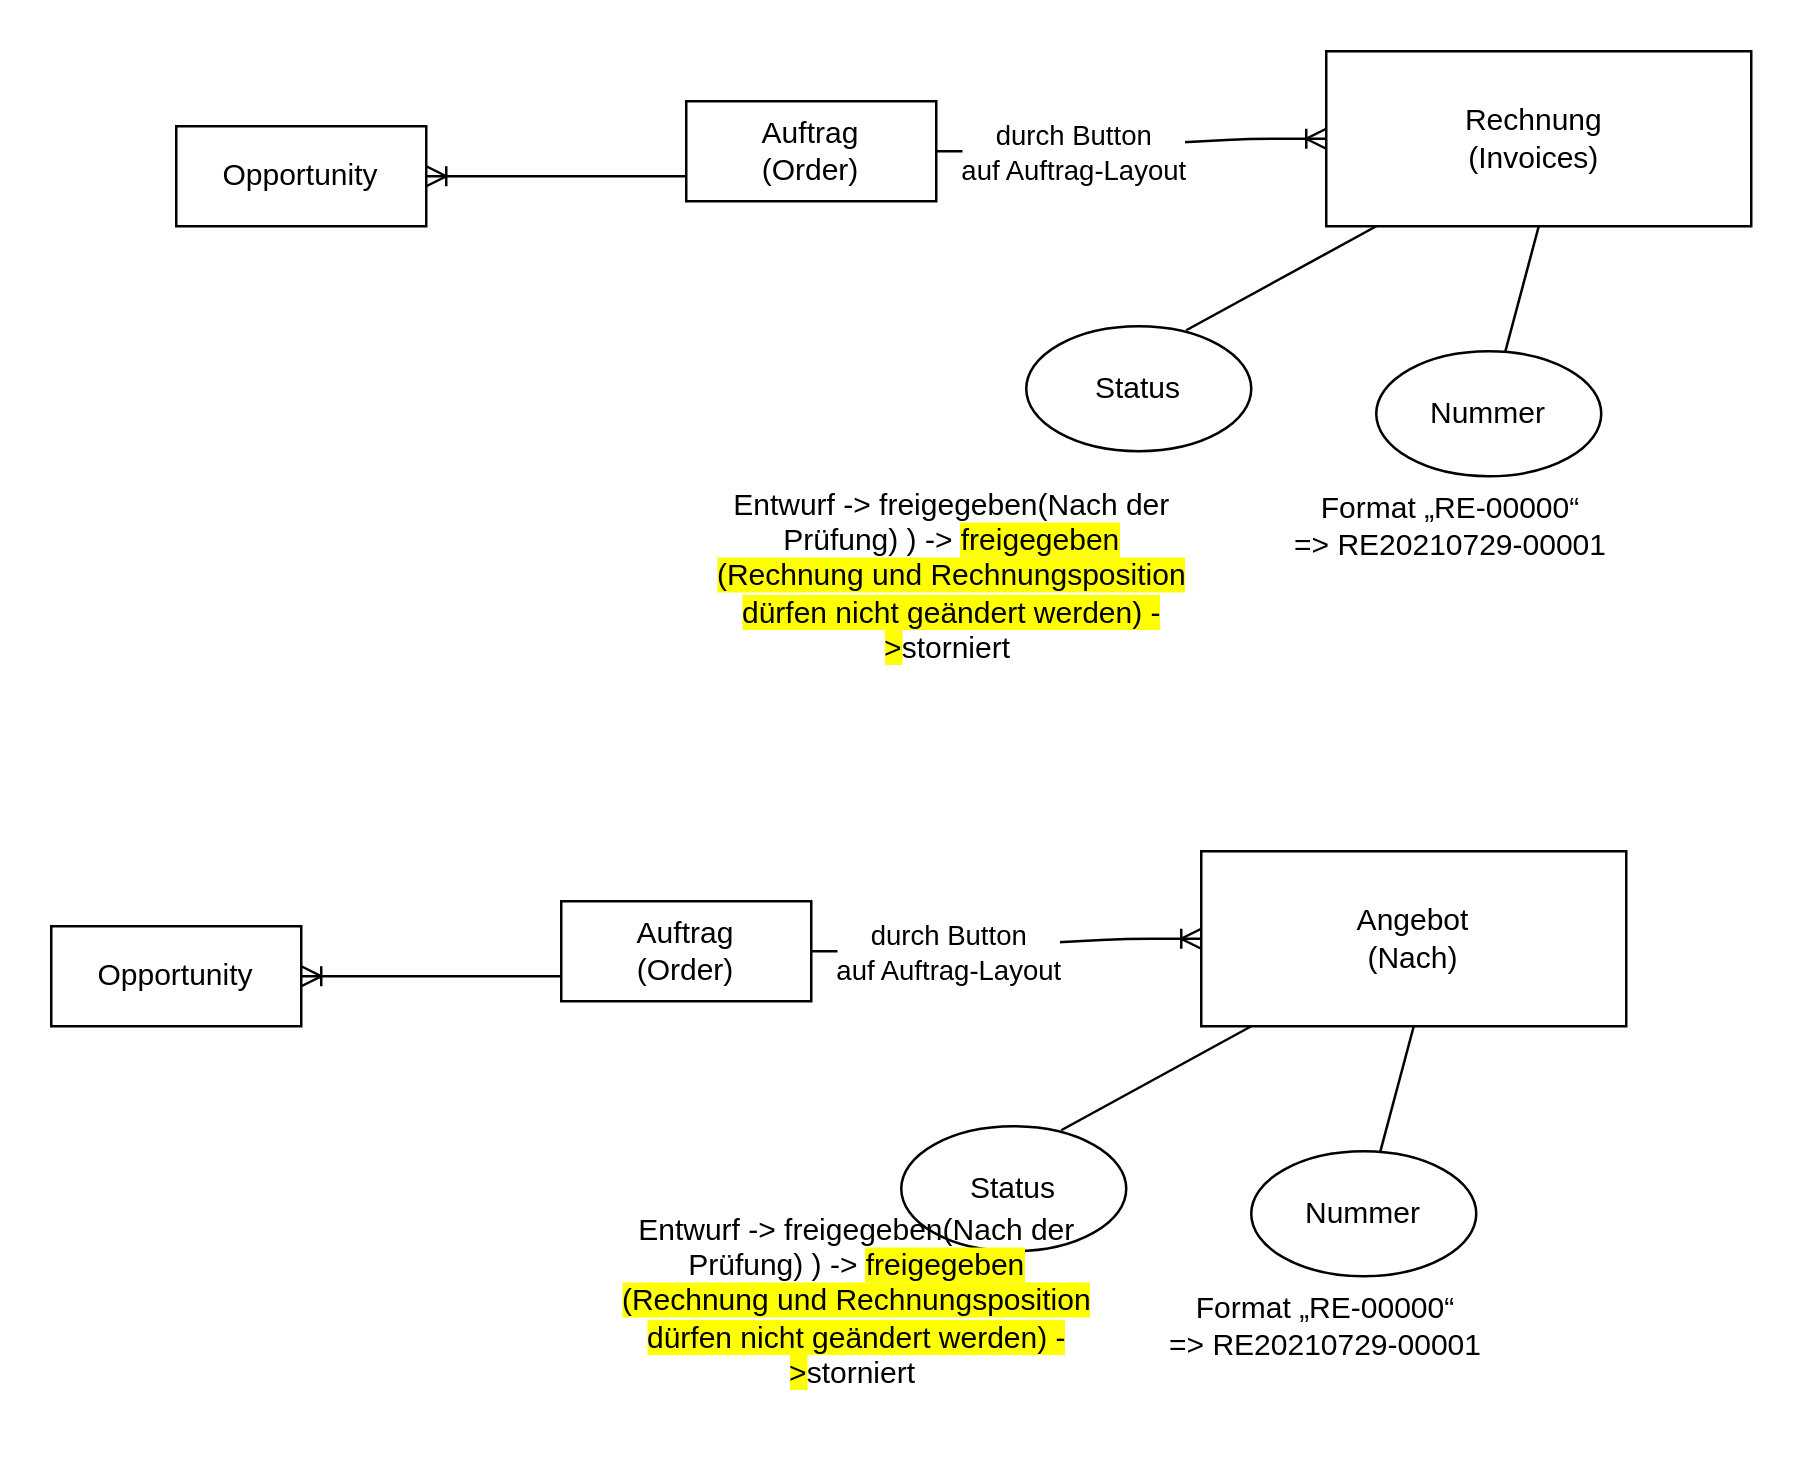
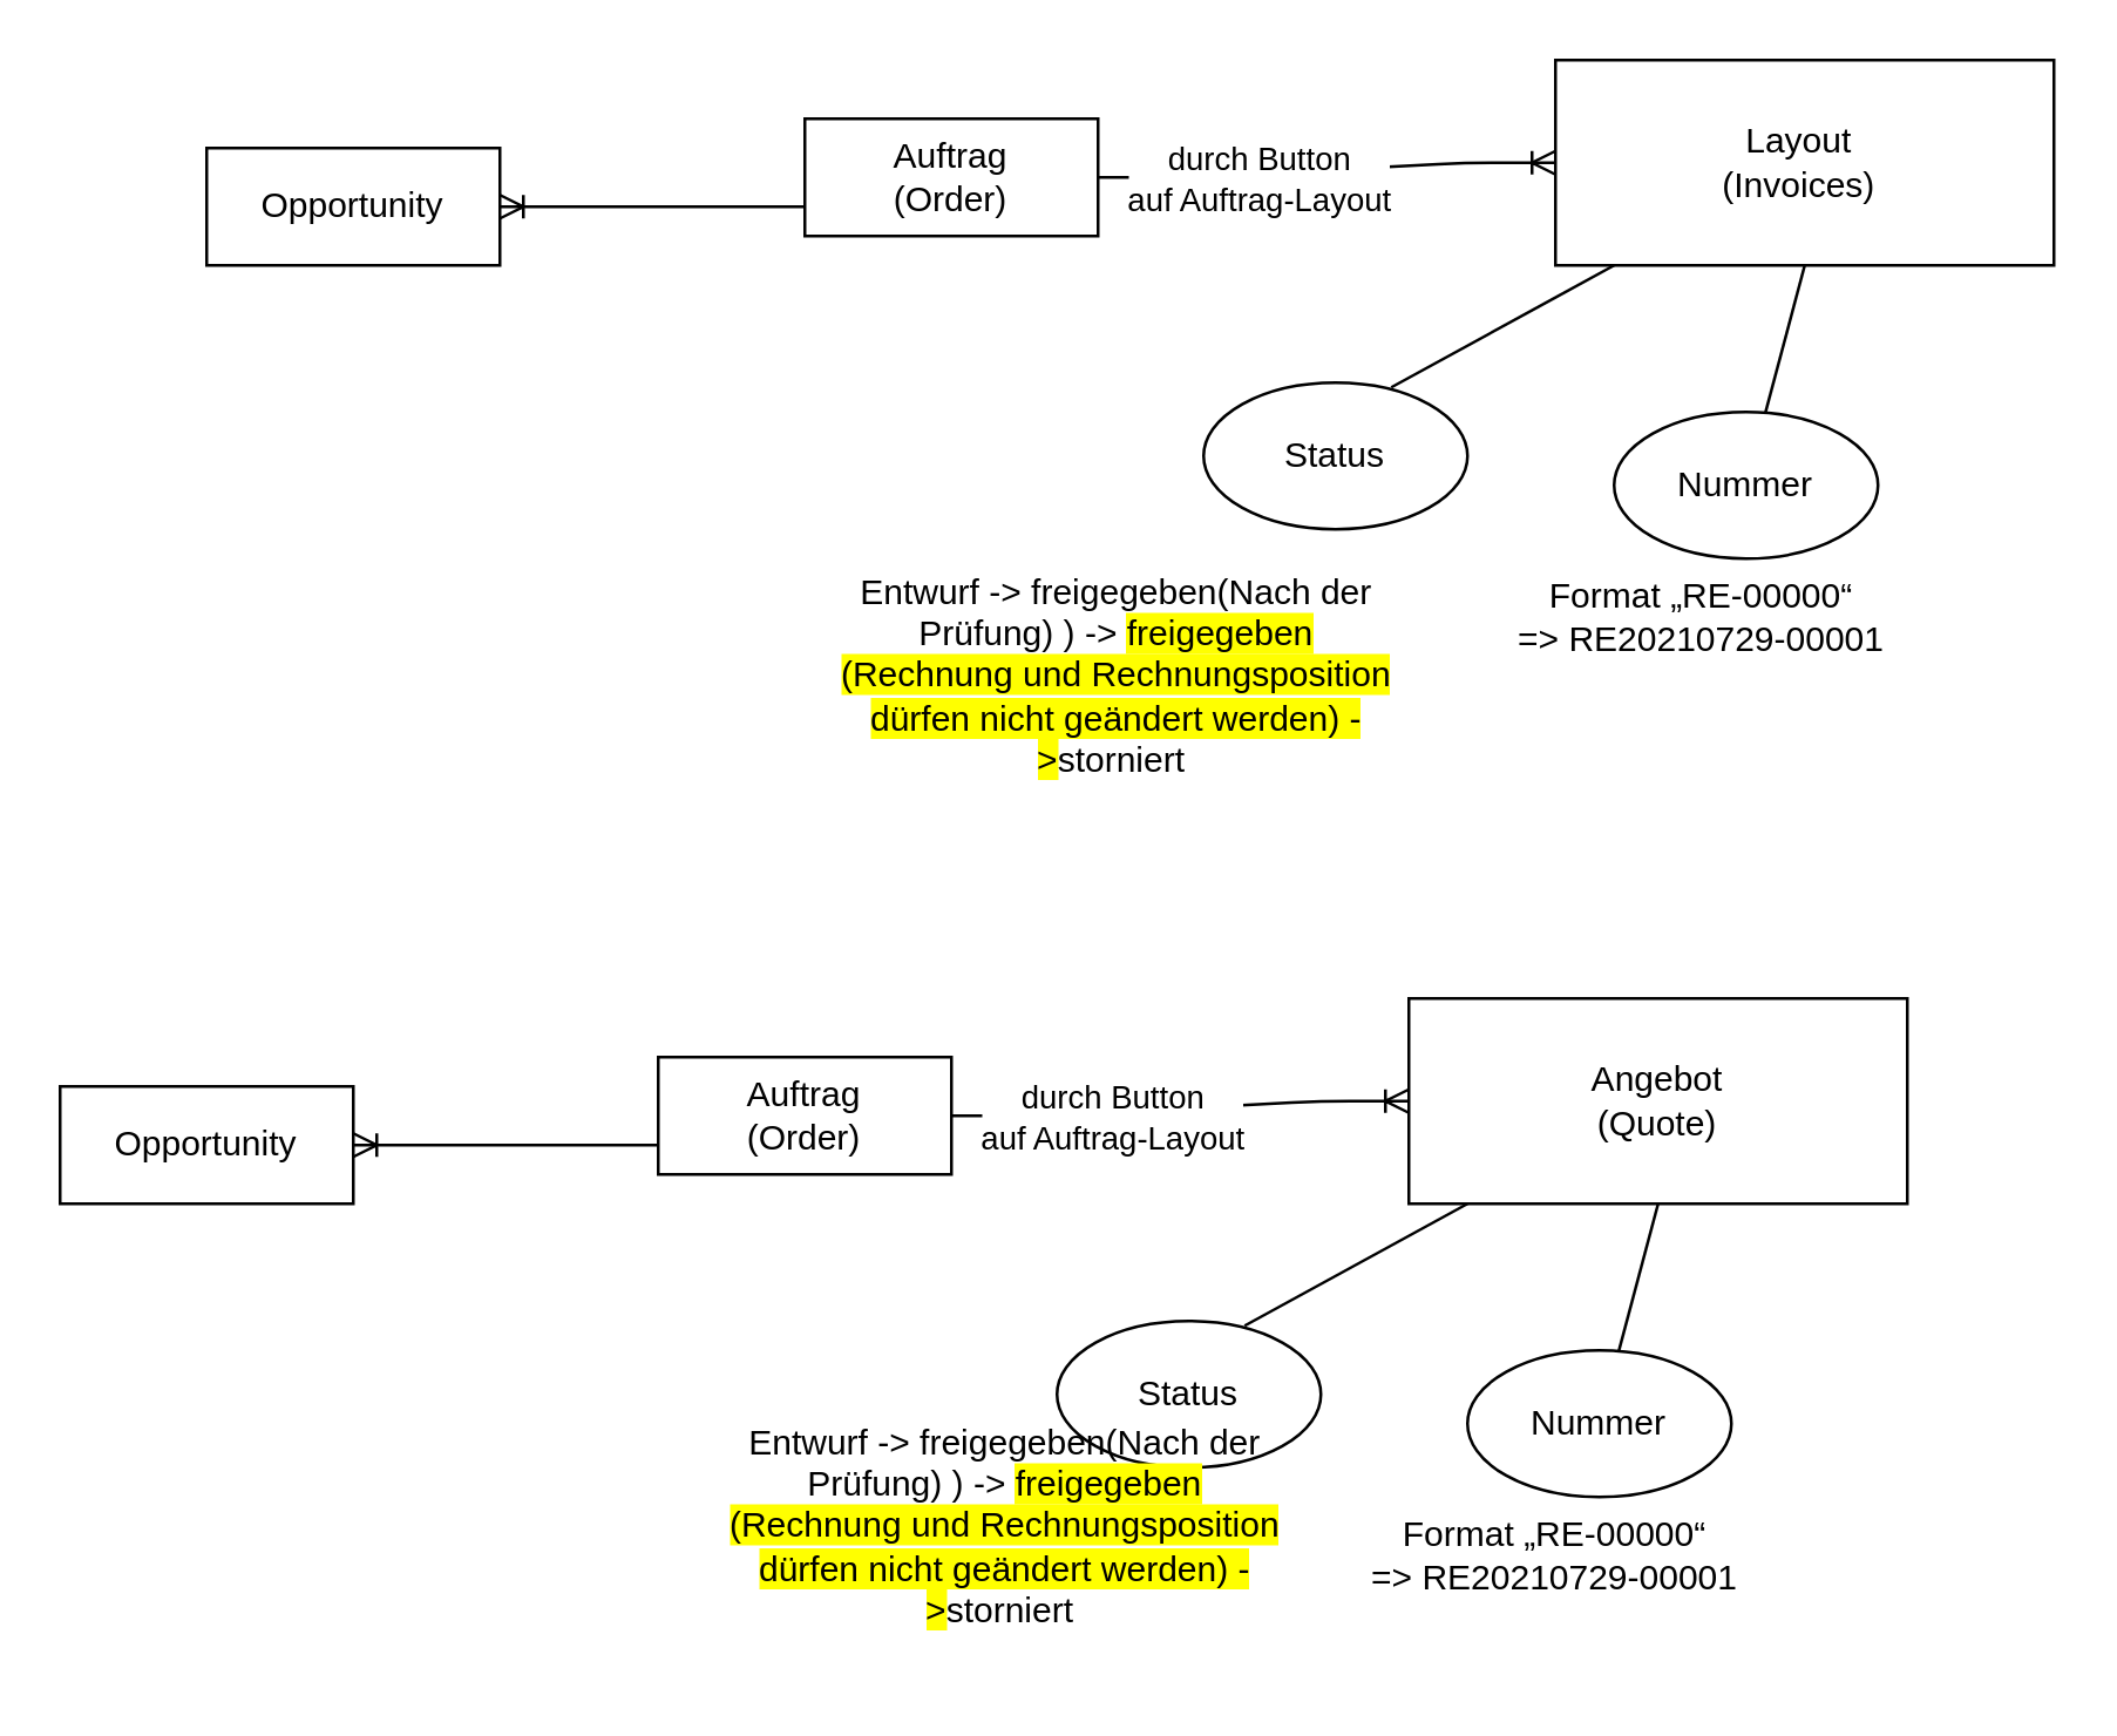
- <mxCell id="5" value="Rechnung&amp;nbsp;&lt;br&gt;(Invoices)&amp;nbsp;" style="whiteSpace=wrap;html=1;align=center;" parent="1" vertex="1"><mxGeometry x="530" y="20" width="170" height="70" as="geometry" /></mxCell>
+ <mxCell id="5" value="Layout&amp;nbsp;&lt;br&gt;(Invoices)&amp;nbsp;" style="whiteSpace=wrap;html=1;align=center;" parent="1" vertex="1"><mxGeometry x="530" y="20" width="170" height="70" as="geometry" /></mxCell>
- <mxCell id="18" value="&amp;nbsp;Angebot&amp;nbsp;&lt;br&gt;(Nach)" style="whiteSpace=wrap;html=1;align=center;" vertex="1" parent="1"><mxGeometry x="480" y="340" width="170" height="70" as="geometry" /></mxCell>
+ <mxCell id="18" value="&amp;nbsp;Angebot&amp;nbsp;&lt;br&gt;(Quote)" style="whiteSpace=wrap;html=1;align=center;" vertex="1" parent="1"><mxGeometry x="480" y="340" width="170" height="70" as="geometry" /></mxCell>
